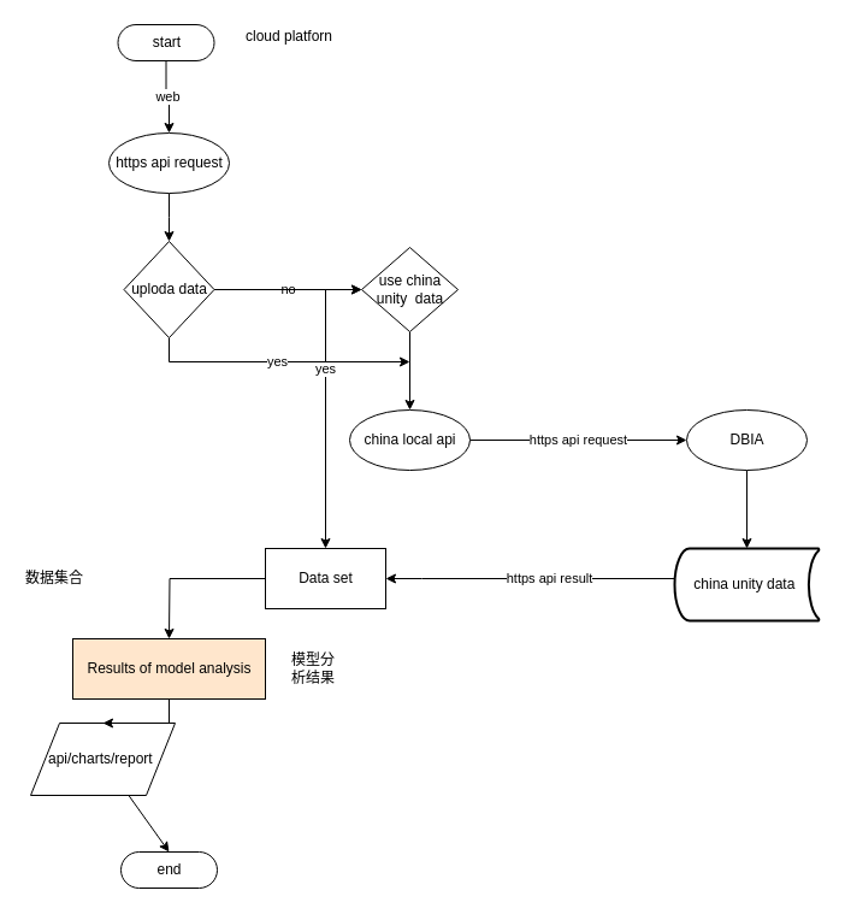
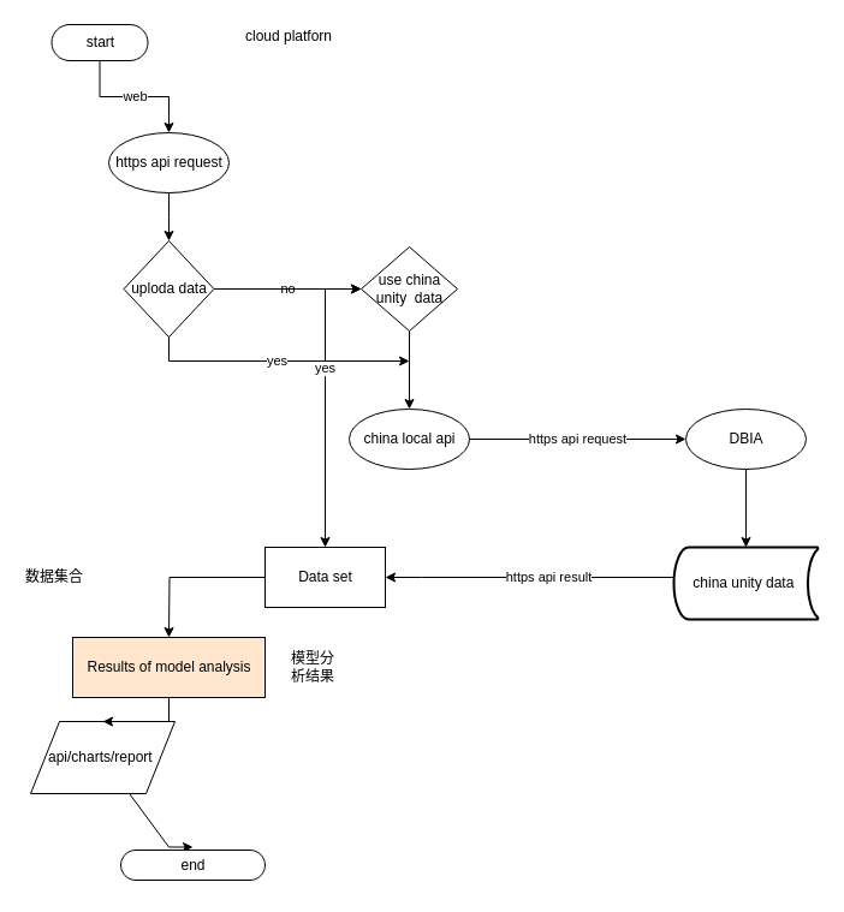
- <mxCell id="3" value="start" style="html=1;dashed=0;whitespace=wrap;shape=mxgraph.dfd.start" parent="1" vertex="1"><mxGeometry x="97.5" y="20" width="80" height="30" as="geometry" /></mxCell>
+ <mxCell id="3" value="start" style="html=1;dashed=0;whitespace=wrap;shape=mxgraph.dfd.start" parent="1" vertex="1"><mxGeometry x="42.5" y="20" width="80" height="30" as="geometry" /></mxCell>
- <mxCell id="19" value="end" style="html=1;dashed=0;whitespace=wrap;shape=mxgraph.dfd.start" parent="1" vertex="1"><mxGeometry x="100" y="707" width="80" height="30" as="geometry" /></mxCell>
+ <mxCell id="19" value="end" style="html=1;dashed=0;whitespace=wrap;shape=mxgraph.dfd.start" parent="1" vertex="1"><mxGeometry x="100" y="707" width="120" height="25" as="geometry" /></mxCell>
